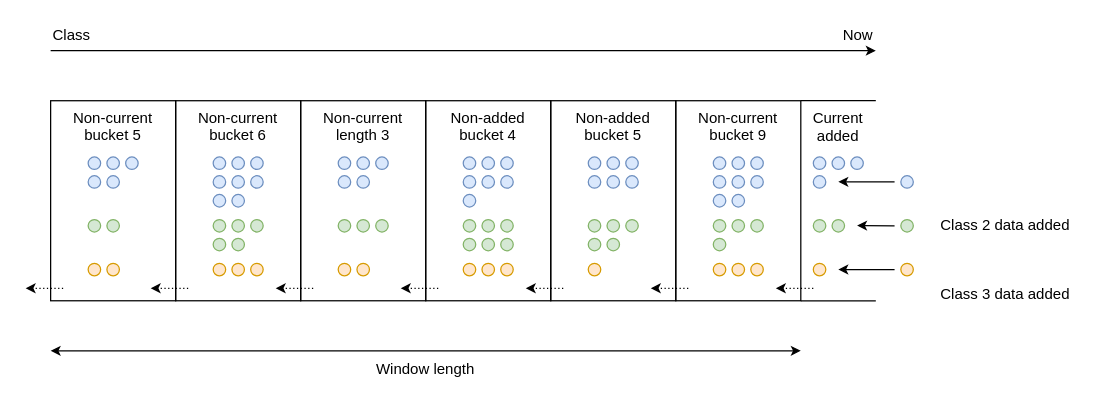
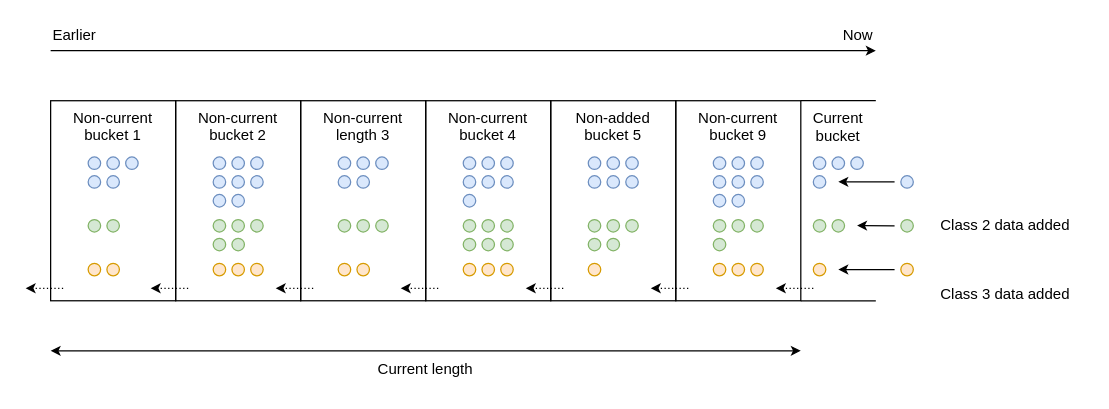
- <mxCell id="11" value="Class" style="text;html=1;align=left;verticalAlign=middle;whiteSpace=wrap;rounded=0;" parent="1" vertex="1"><mxGeometry x="40" y="20" width="70" height="15" as="geometry" /></mxCell>
+ <mxCell id="11" value="Earlier" style="text;html=1;align=left;verticalAlign=middle;whiteSpace=wrap;rounded=0;" parent="1" vertex="1"><mxGeometry x="40" y="20" width="70" height="15" as="geometry" /></mxCell>
- <mxCell id="2" value="Non-current&lt;div&gt;bucket 5&lt;/div&gt;" style="rounded=0;whiteSpace=wrap;html=1;verticalAlign=top;fillColor=none;" parent="1" vertex="1"><mxGeometry x="40" y="80" width="100" height="160" as="geometry" /></mxCell>
+ <mxCell id="2" value="Non-current&lt;div&gt;bucket 1&lt;/div&gt;" style="rounded=0;whiteSpace=wrap;html=1;verticalAlign=top;fillColor=none;" parent="1" vertex="1"><mxGeometry x="40" y="80" width="100" height="160" as="geometry" /></mxCell>
- <mxCell id="3" value="Non-current&lt;div&gt;bucket 6&lt;/div&gt;" style="rounded=0;whiteSpace=wrap;html=1;verticalAlign=top;fillColor=none;" parent="1" vertex="1"><mxGeometry x="140" y="80" width="100" height="160" as="geometry" /></mxCell>
+ <mxCell id="3" value="Non-current&lt;div&gt;bucket 2&lt;/div&gt;" style="rounded=0;whiteSpace=wrap;html=1;verticalAlign=top;fillColor=none;" parent="1" vertex="1"><mxGeometry x="140" y="80" width="100" height="160" as="geometry" /></mxCell>
- <mxCell id="5" value="Non-added&lt;div&gt;bucket 4&lt;/div&gt;" style="rounded=0;whiteSpace=wrap;html=1;verticalAlign=top;fillColor=none;" parent="1" vertex="1"><mxGeometry x="340" y="80" width="100" height="160" as="geometry" /></mxCell>
+ <mxCell id="5" value="Non-current&lt;div&gt;bucket 4&lt;/div&gt;" style="rounded=0;whiteSpace=wrap;html=1;verticalAlign=top;fillColor=none;" parent="1" vertex="1"><mxGeometry x="340" y="80" width="100" height="160" as="geometry" /></mxCell>
- <mxCell id="107" value="Current&lt;div&gt;added&lt;/div&gt;" style="text;html=1;align=center;verticalAlign=middle;whiteSpace=wrap;rounded=0;" parent="1" vertex="1"><mxGeometry x="640" y="86" width="60" height="30" as="geometry" /></mxCell>
+ <mxCell id="107" value="Current&lt;div&gt;bucket&lt;/div&gt;" style="text;html=1;align=center;verticalAlign=middle;whiteSpace=wrap;rounded=0;" parent="1" vertex="1"><mxGeometry x="640" y="86" width="60" height="30" as="geometry" /></mxCell>
- <mxCell id="9" value="Window length" style="text;html=1;align=center;verticalAlign=middle;whiteSpace=wrap;rounded=0;" parent="1" vertex="1"><mxGeometry x="40" y="285" width="600" height="20" as="geometry" /></mxCell>
+ <mxCell id="9" value="Current length" style="text;html=1;align=center;verticalAlign=middle;whiteSpace=wrap;rounded=0;" parent="1" vertex="1"><mxGeometry x="40" y="285" width="600" height="20" as="geometry" /></mxCell>
